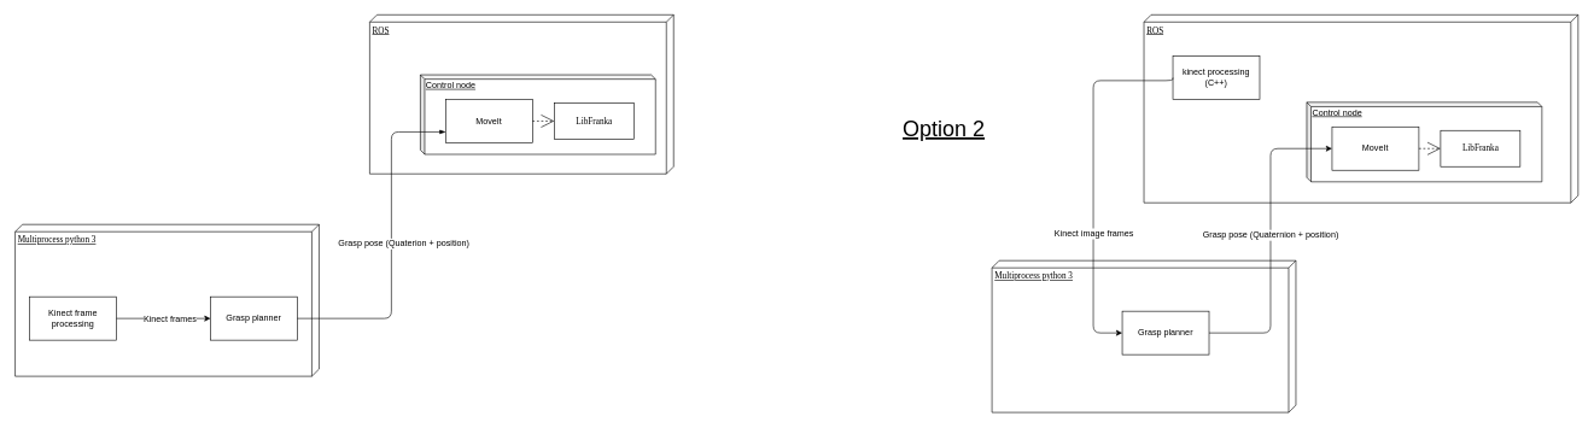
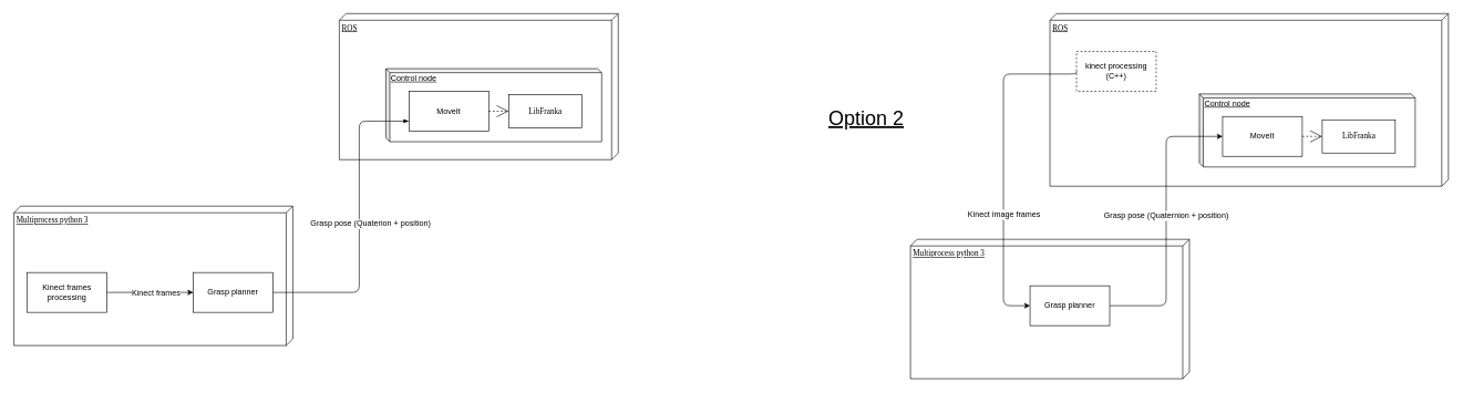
- <mxCell id="10" value="kinect processing (C++)" style="rounded=0;whiteSpace=wrap;html=1;labelBackgroundColor=none;" vertex="1" parent="1"><mxGeometry x="1620" y="77" width="120" height="60" as="geometry" /></mxCell>
+ <mxCell id="10" value="kinect processing (C++)" style="rounded=0;whiteSpace=wrap;html=1;labelBackgroundColor=none;dashed=1;" vertex="1" parent="1"><mxGeometry x="1620" y="77" width="120" height="60" as="geometry" /></mxCell>
- <mxCell id="6" value="Kinect frame processing" style="rounded=0;whiteSpace=wrap;html=1;" vertex="1" parent="1"><mxGeometry x="40" y="410" width="120" height="60" as="geometry" /></mxCell>
+ <mxCell id="6" value="Kinect frames processing" style="rounded=0;whiteSpace=wrap;html=1;" vertex="1" parent="1"><mxGeometry x="40" y="410" width="120" height="60" as="geometry" /></mxCell>
